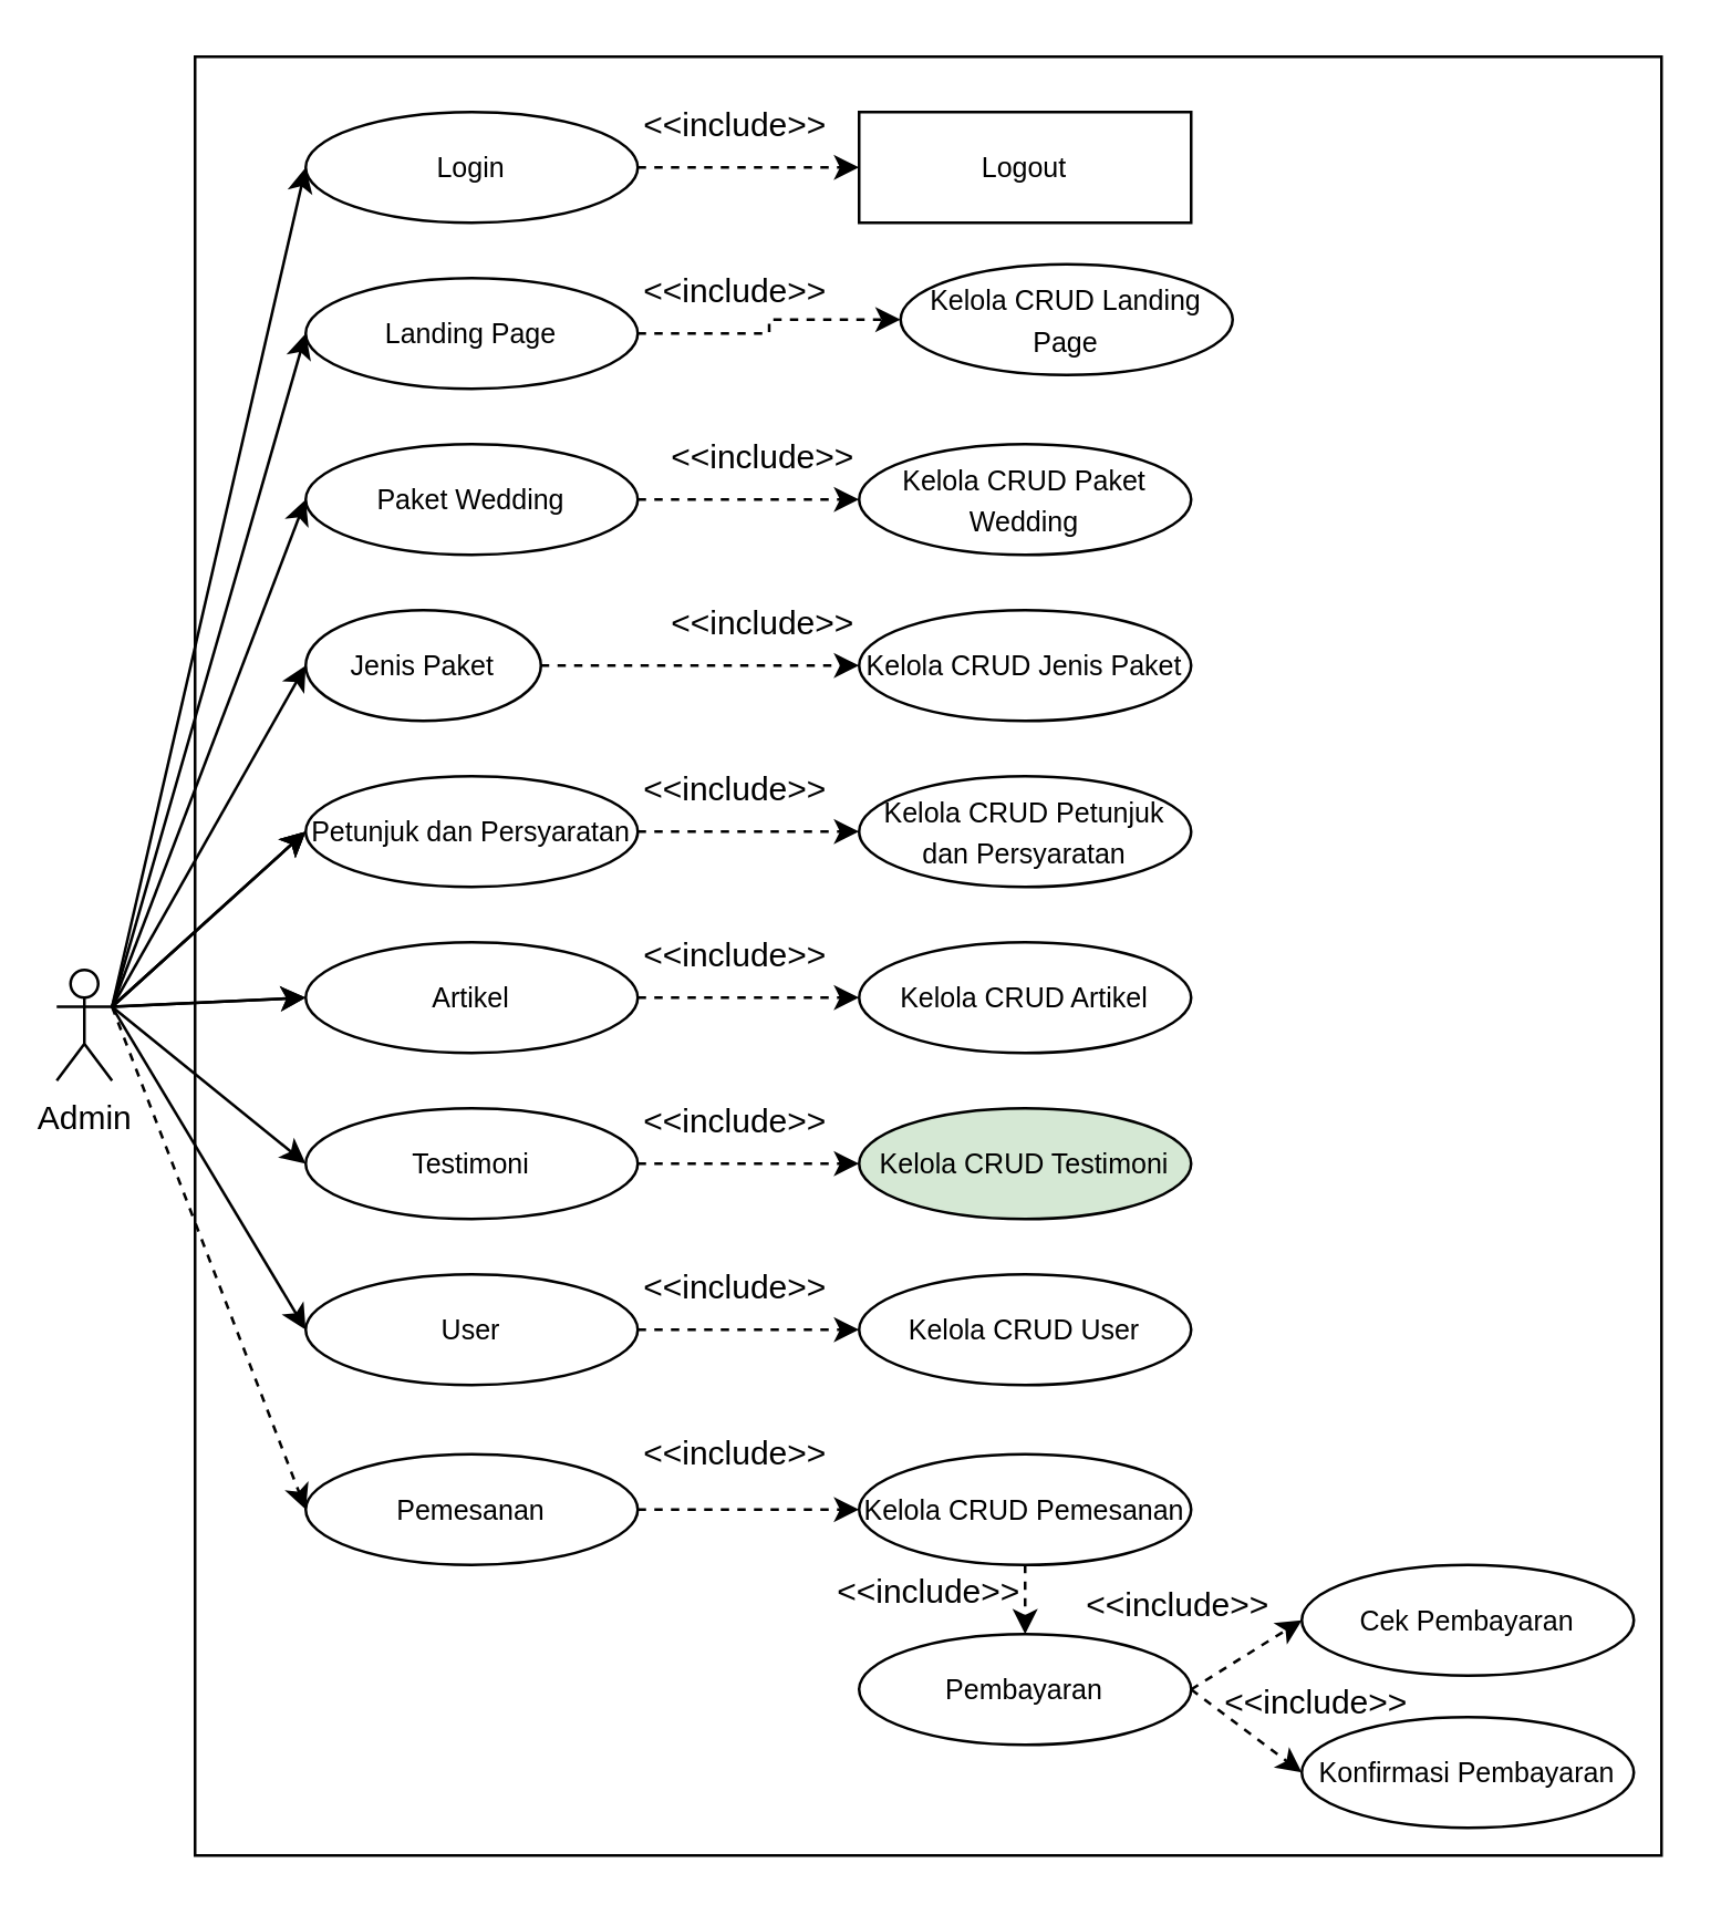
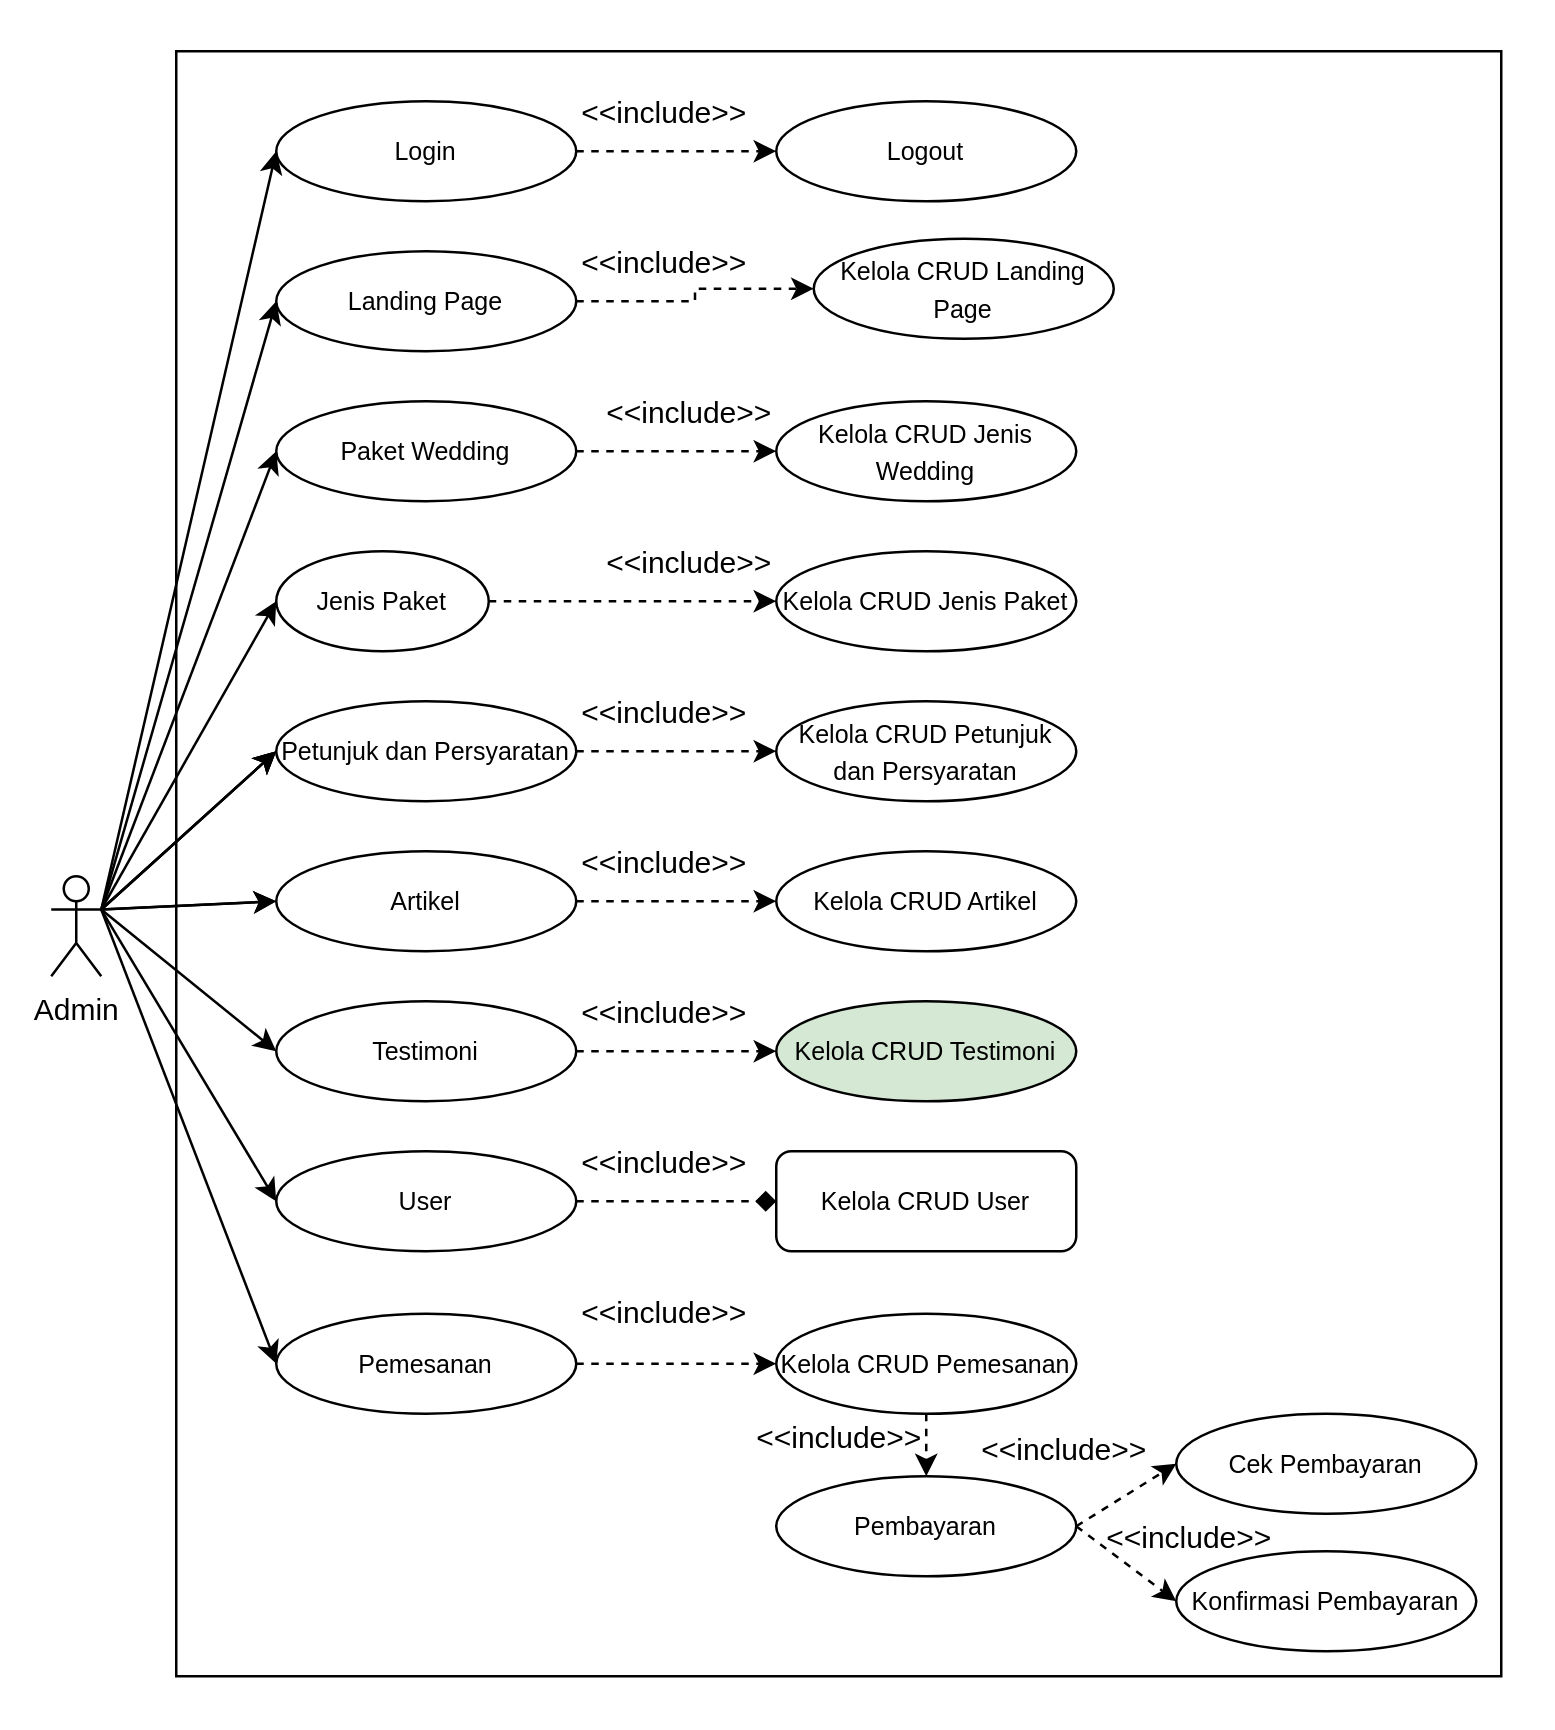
- <mxCell id="36" value="&lt;font style=&quot;font-size: 10px;&quot;&gt;Logout&lt;/font&gt;" style="whiteSpace=wrap;html=1;rounded=0;" parent="1" vertex="1"><mxGeometry x="310" y="40" width="120" height="40" as="geometry" /></mxCell>
+ <mxCell id="36" value="&lt;font style=&quot;font-size: 10px;&quot;&gt;Logout&lt;/font&gt;" style="ellipse;whiteSpace=wrap;html=1;" parent="1" vertex="1"><mxGeometry x="310" y="40" width="120" height="40" as="geometry" /></mxCell>
- <mxCell id="38" value="&lt;font style=&quot;font-size: 10px;&quot;&gt;Kelola CRUD Paket Wedding&lt;/font&gt;" style="ellipse;whiteSpace=wrap;html=1;" parent="1" vertex="1"><mxGeometry x="310" y="160" width="120" height="40" as="geometry" /></mxCell>
+ <mxCell id="38" value="&lt;font style=&quot;font-size: 10px;&quot;&gt;Kelola CRUD Jenis Wedding&lt;/font&gt;" style="ellipse;whiteSpace=wrap;html=1;" parent="1" vertex="1"><mxGeometry x="310" y="160" width="120" height="40" as="geometry" /></mxCell>
- <mxCell id="32" value="" style="endArrow=classic;html=1;rounded=0;entryX=0;entryY=0.5;entryDx=0;entryDy=0;exitX=1;exitY=0.333;exitDx=0;exitDy=0;exitPerimeter=0;dashed=1;" parent="1" source="3" target="31" edge="1"><mxGeometry width="50" height="50" relative="1" as="geometry"><mxPoint x="50" y="373" as="sourcePoint" /><mxPoint x="120" y="490" as="targetPoint" /></mxGeometry></mxCell>
+ <mxCell id="32" value="" style="endArrow=classic;html=1;rounded=0;entryX=0;entryY=0.5;entryDx=0;entryDy=0;exitX=1;exitY=0.333;exitDx=0;exitDy=0;exitPerimeter=0;" parent="1" source="3" target="31" edge="1"><mxGeometry width="50" height="50" relative="1" as="geometry"><mxPoint x="50" y="373" as="sourcePoint" /><mxPoint x="120" y="490" as="targetPoint" /></mxGeometry></mxCell>
- <mxCell id="10" value="" style="edgeStyle=orthogonalEdgeStyle;rounded=0;orthogonalLoop=1;jettySize=auto;html=1;dashed=1;" parent="1" source="11" target="43" edge="1"><mxGeometry relative="1" as="geometry" /></mxCell>
+ <mxCell id="10" value="" style="edgeStyle=orthogonalEdgeStyle;rounded=0;orthogonalLoop=1;jettySize=auto;html=1;dashed=1;endArrow=diamond;" parent="1" source="11" target="43" edge="1"><mxGeometry relative="1" as="geometry" /></mxCell>
- <mxCell id="43" value="&lt;font style=&quot;font-size: 10px;&quot;&gt;Kelola CRUD User&lt;/font&gt;" style="ellipse;whiteSpace=wrap;html=1;" parent="1" vertex="1"><mxGeometry x="310" y="460" width="120" height="40" as="geometry" /></mxCell>
+ <mxCell id="43" value="&lt;font style=&quot;font-size: 10px;&quot;&gt;Kelola CRUD User&lt;/font&gt;" style="whiteSpace=wrap;html=1;rounded=1;" parent="1" vertex="1"><mxGeometry x="310" y="460" width="120" height="40" as="geometry" /></mxCell>
